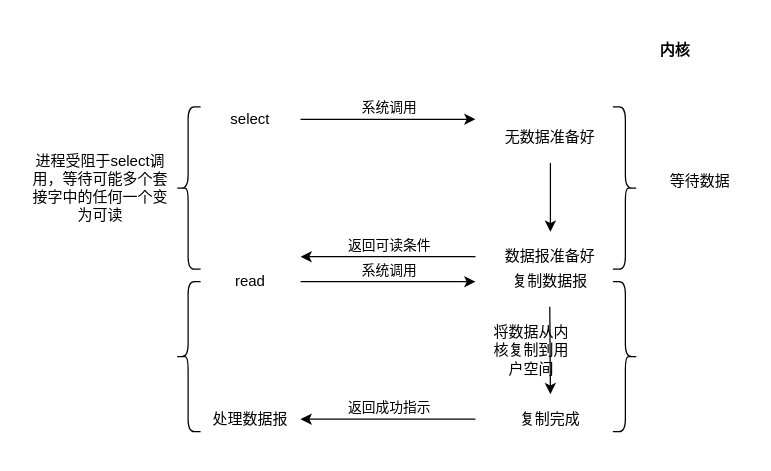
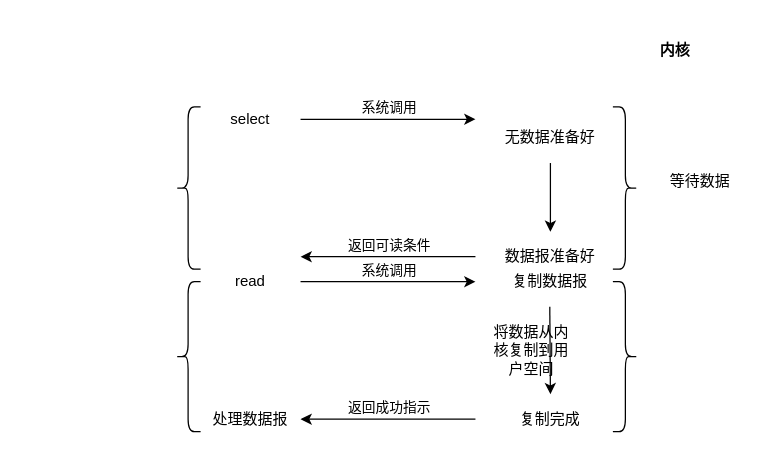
- <mxCell id="19" value="进程受阻于select调用，等待可能多个套接字中的任何一个变为可读" style="text;html=1;strokeColor=none;fillColor=none;align=center;verticalAlign=middle;whiteSpace=wrap;rounded=0;" vertex="1" parent="1"><mxGeometry x="20" y="130" width="120" height="40" as="geometry" /></mxCell>
